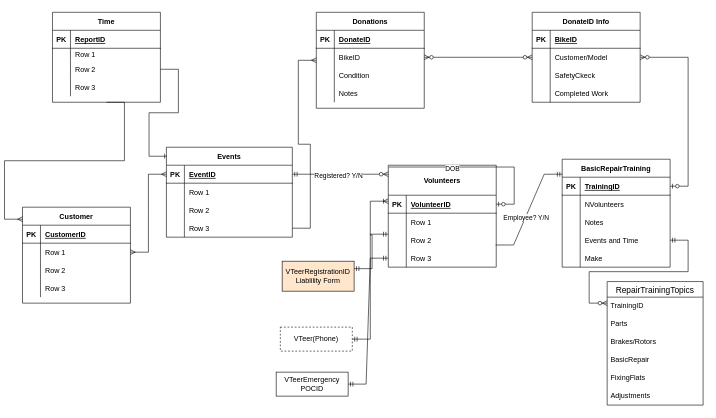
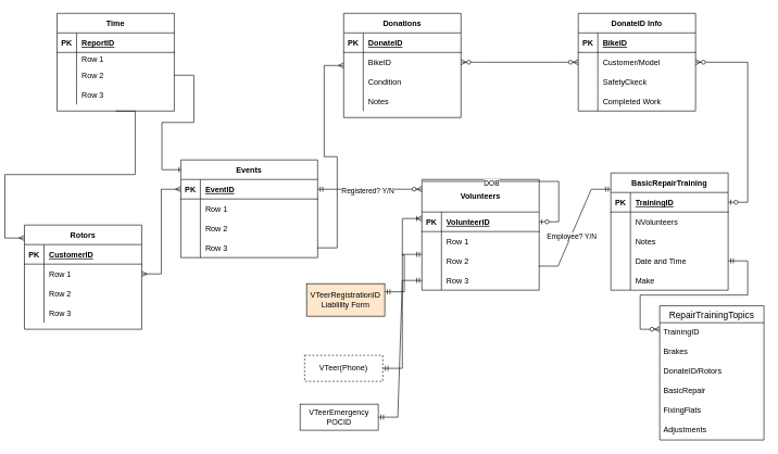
- <mxCell id="41" value="Customer" style="shape=table;startSize=30;container=1;collapsible=1;childLayout=tableLayout;fixedRows=1;rowLines=0;fontStyle=1;align=center;resizeLast=1;" vertex="1" parent="1"><mxGeometry x="20" y="345" width="180" height="160" as="geometry" /></mxCell>
+ <mxCell id="41" value="Rotors" style="shape=table;startSize=30;container=1;collapsible=1;childLayout=tableLayout;fixedRows=1;rowLines=0;fontStyle=1;align=center;resizeLast=1;" vertex="1" parent="1"><mxGeometry x="20" y="345" width="180" height="160" as="geometry" /></mxCell>
- <mxCell id="92" value="Events and Time" style="shape=partialRectangle;connectable=0;fillColor=none;top=0;left=0;bottom=0;right=0;align=left;spacingLeft=6;overflow=hidden;" vertex="1" parent="90"><mxGeometry x="30" width="150" height="30" as="geometry"><mxRectangle width="150" height="30" as="alternateBounds" /></mxGeometry></mxCell>
+ <mxCell id="92" value="Date and Time" style="shape=partialRectangle;connectable=0;fillColor=none;top=0;left=0;bottom=0;right=0;align=left;spacingLeft=6;overflow=hidden;" vertex="1" parent="90"><mxGeometry x="30" width="150" height="30" as="geometry"><mxRectangle width="150" height="30" as="alternateBounds" /></mxGeometry></mxCell>
- <mxCell id="98" value="Parts" style="text;strokeColor=none;fillColor=none;spacingLeft=4;spacingRight=4;overflow=hidden;rotatable=0;points=[[0,0.5],[1,0.5]];portConstraint=eastwest;fontSize=12;" vertex="1" parent="96"><mxGeometry y="56" width="160" height="30" as="geometry" /></mxCell>
+ <mxCell id="98" value="Brakes" style="text;strokeColor=none;fillColor=none;spacingLeft=4;spacingRight=4;overflow=hidden;rotatable=0;points=[[0,0.5],[1,0.5]];portConstraint=eastwest;fontSize=12;" vertex="1" parent="96"><mxGeometry y="56" width="160" height="30" as="geometry" /></mxCell>
- <mxCell id="99" value="Brakes/Rotors&#10;" style="text;strokeColor=none;fillColor=none;spacingLeft=4;spacingRight=4;overflow=hidden;rotatable=0;points=[[0,0.5],[1,0.5]];portConstraint=eastwest;fontSize=12;" vertex="1" parent="96"><mxGeometry y="86" width="160" height="30" as="geometry" /></mxCell>
+ <mxCell id="99" value="DonateID/Rotors&#10;" style="text;strokeColor=none;fillColor=none;spacingLeft=4;spacingRight=4;overflow=hidden;rotatable=0;points=[[0,0.5],[1,0.5]];portConstraint=eastwest;fontSize=12;" vertex="1" parent="96"><mxGeometry y="86" width="160" height="30" as="geometry" /></mxCell>
